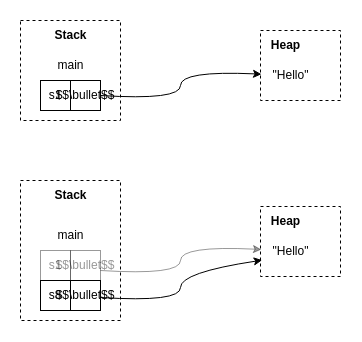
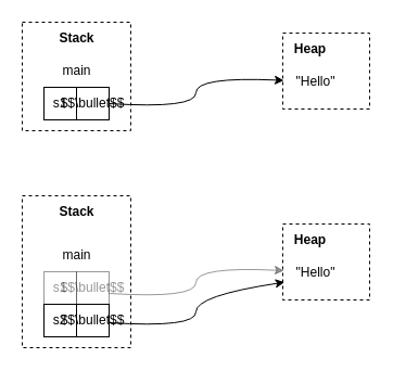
- <mxCell id="14" value="s8" style="rounded=0;whiteSpace=wrap;html=1;" vertex="1" parent="1"><mxGeometry x="40" y="280" width="30" height="30" as="geometry" /></mxCell>
+ <mxCell id="14" value="s2" style="rounded=0;whiteSpace=wrap;html=1;" vertex="1" parent="1"><mxGeometry x="40" y="280" width="30" height="30" as="geometry" /></mxCell>
